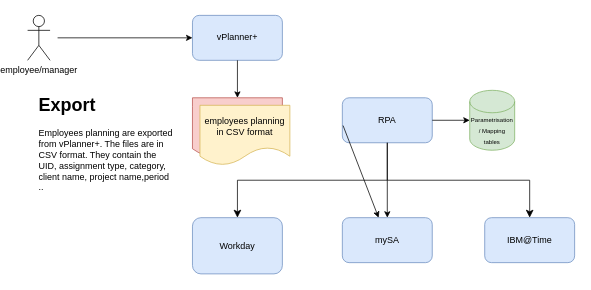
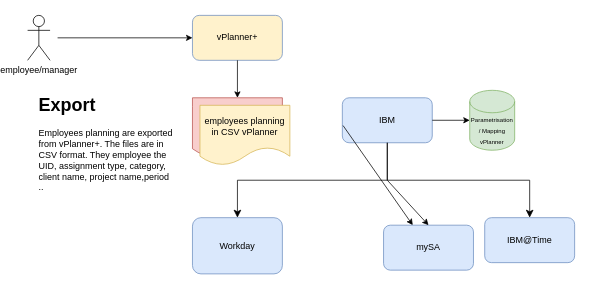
- <mxCell id="2" value="vPlanner+" style="rounded=1;whiteSpace=wrap;html=1;fillColor=#dae8fc;strokeColor=#6c8ebf;" parent="1" vertex="1"><mxGeometry x="240" y="20" width="120" height="60" as="geometry" /></mxCell>
+ <mxCell id="2" value="vPlanner+" style="rounded=1;whiteSpace=wrap;html=1;fillColor=#fff2cc;strokeColor=#6c8ebf;" parent="1" vertex="1"><mxGeometry x="240" y="20" width="120" height="60" as="geometry" /></mxCell>
- <mxCell id="9" value="RPA" style="rounded=1;whiteSpace=wrap;html=1;fillColor=#dae8fc;strokeColor=#6c8ebf;" parent="1" vertex="1"><mxGeometry x="440" y="130" width="120" height="60" as="geometry" /></mxCell>
+ <mxCell id="9" value="IBM" style="rounded=1;whiteSpace=wrap;html=1;fillColor=#dae8fc;strokeColor=#6c8ebf;" parent="1" vertex="1"><mxGeometry x="440" y="130" width="120" height="60" as="geometry" /></mxCell>
- <mxCell id="8" value="&lt;h1&gt;Export&lt;br&gt;&lt;/h1&gt;&lt;p&gt;Employees planning are exported from vPlanner+. The files are in CSV format. They contain the UID, assignment type, category, client name, project name,period ..&lt;br&gt;&lt;/p&gt;" style="text;html=1;strokeColor=none;fillColor=none;spacing=5;spacingTop=-20;whiteSpace=wrap;overflow=hidden;rounded=0;" parent="1" vertex="1"><mxGeometry x="30" y="120" width="190" height="150" as="geometry" /></mxCell>
+ <mxCell id="8" value="&lt;h1&gt;Export&lt;br&gt;&lt;/h1&gt;&lt;p&gt;Employees planning are exported from vPlanner+. The files are in CSV format. They employee the UID, assignment type, category, client name, project name,period ..&lt;br&gt;&lt;/p&gt;" style="text;html=1;strokeColor=none;fillColor=none;spacing=5;spacingTop=-20;whiteSpace=wrap;overflow=hidden;rounded=0;" parent="1" vertex="1"><mxGeometry x="30" y="120" width="190" height="150" as="geometry" /></mxCell>
- <mxCell id="6" value="employees planning in CSV format" style="shape=document;whiteSpace=wrap;html=1;boundedLbl=1;fillColor=#fff2cc;strokeColor=#d6b656;" parent="1" vertex="1"><mxGeometry x="250" y="140" width="120" height="80" as="geometry" /></mxCell>
+ <mxCell id="6" value="employees planning in CSV vPlanner" style="shape=document;whiteSpace=wrap;html=1;boundedLbl=1;fillColor=#fff2cc;strokeColor=#d6b656;" parent="1" vertex="1"><mxGeometry x="250" y="140" width="120" height="80" as="geometry" /></mxCell>
- <mxCell id="11" value="&lt;font style=&quot;font-size: 8px;&quot;&gt;Parametrisation / Mapping tables&lt;/font&gt;" style="shape=cylinder3;whiteSpace=wrap;html=1;boundedLbl=1;backgroundOutline=1;size=15;fillColor=#d5e8d4;strokeColor=#82b366;" parent="1" vertex="1"><mxGeometry x="610" y="120" width="60" height="80" as="geometry" /></mxCell>
+ <mxCell id="11" value="&lt;font style=&quot;font-size: 8px;&quot;&gt;Parametrisation / Mapping vPlanner&lt;/font&gt;" style="shape=cylinder3;whiteSpace=wrap;html=1;boundedLbl=1;backgroundOutline=1;size=15;fillColor=#d5e8d4;strokeColor=#82b366;" parent="1" vertex="1"><mxGeometry x="610" y="120" width="60" height="80" as="geometry" /></mxCell>
- <mxCell id="13" value="mySA" style="rounded=1;whiteSpace=wrap;html=1;fillColor=#dae8fc;strokeColor=#6c8ebf;" parent="1" vertex="1"><mxGeometry x="440" y="290" width="120" height="60" as="geometry" /></mxCell>
+ <mxCell id="13" value="mySA" style="rounded=1;whiteSpace=wrap;html=1;fillColor=#dae8fc;strokeColor=#6c8ebf;" parent="1" vertex="1"><mxGeometry x="495" y="300" width="120" height="60" as="geometry" /></mxCell>
